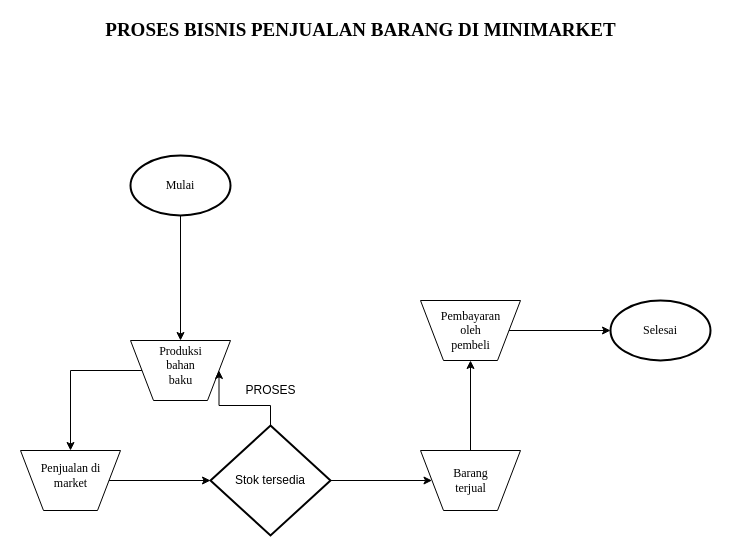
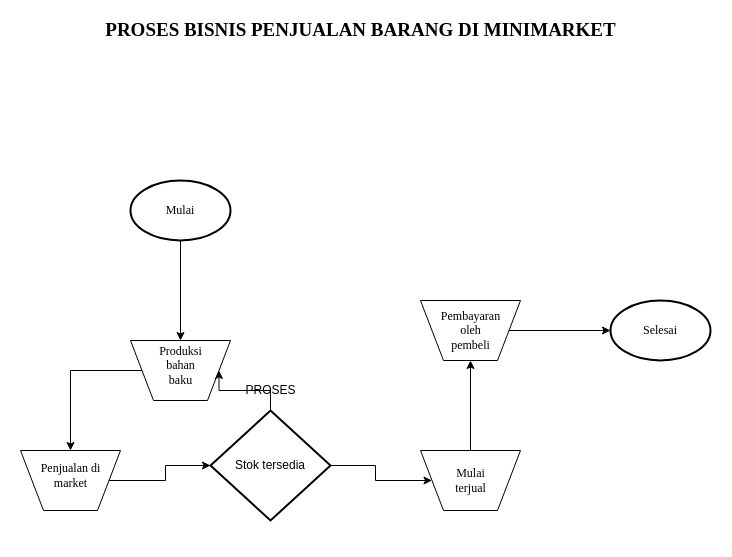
- <mxCell id="5" value="&lt;div&gt;Mulai&lt;/div&gt;" style="strokeWidth=2;html=1;shape=mxgraph.flowchart.start_1;whiteSpace=wrap;fontFamily=Comic Sans MS;" parent="1" vertex="1"><mxGeometry x="130" y="155" width="100" height="60" as="geometry" /></mxCell>
+ <mxCell id="5" value="&lt;div&gt;Mulai&lt;/div&gt;" style="strokeWidth=2;html=1;shape=mxgraph.flowchart.start_1;whiteSpace=wrap;fontFamily=Comic Sans MS;" parent="1" vertex="1"><mxGeometry x="130" y="180" width="100" height="60" as="geometry" /></mxCell>
- <mxCell id="10" value="&lt;div&gt;Stok tersedia&lt;/div&gt;" style="strokeWidth=2;html=1;shape=mxgraph.flowchart.decision;whiteSpace=wrap;" parent="1" vertex="1"><mxGeometry x="210" y="425" width="120" height="110" as="geometry" /></mxCell>
+ <mxCell id="10" value="&lt;div&gt;Stok tersedia&lt;/div&gt;" style="strokeWidth=2;html=1;shape=mxgraph.flowchart.decision;whiteSpace=wrap;" parent="1" vertex="1"><mxGeometry x="210" y="410" width="120" height="110" as="geometry" /></mxCell>
- <mxCell id="18" value="Barang&lt;div&gt;terjual&lt;/div&gt;" style="text;html=1;align=center;verticalAlign=middle;resizable=0;points=[];autosize=1;fontFamily=Comic Sans MS;" parent="1" vertex="1"><mxGeometry x="440" y="465" width="60" height="30" as="geometry" /></mxCell>
+ <mxCell id="18" value="Mulai&lt;div&gt;terjual&lt;/div&gt;" style="text;html=1;align=center;verticalAlign=middle;resizable=0;points=[];autosize=1;fontFamily=Comic Sans MS;" parent="1" vertex="1"><mxGeometry x="440" y="465" width="60" height="30" as="geometry" /></mxCell>
